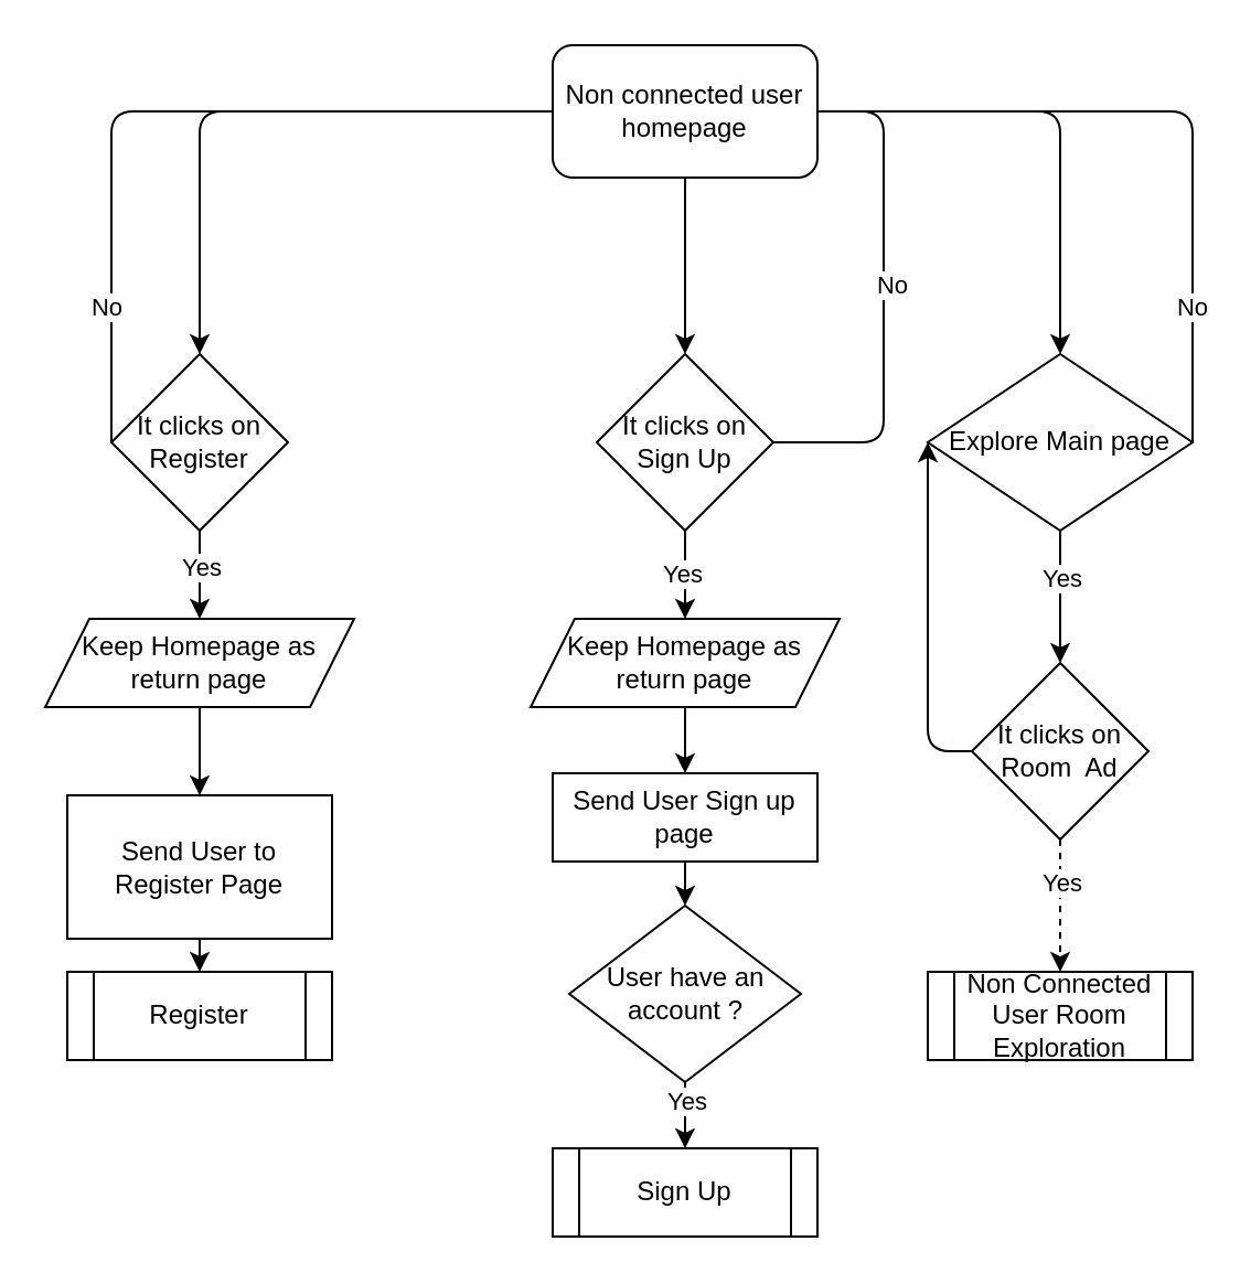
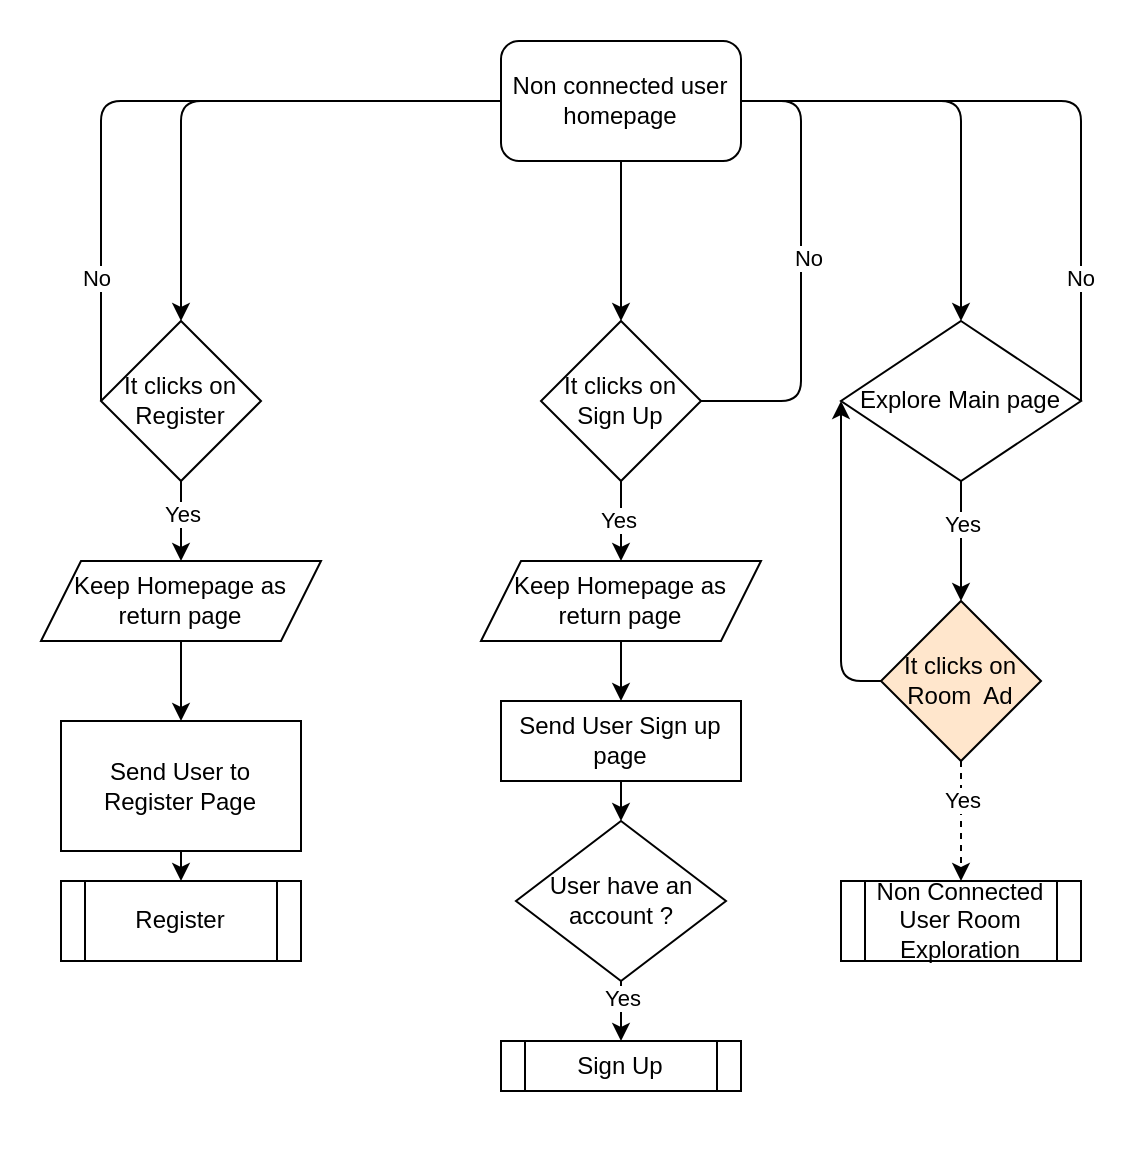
- <mxCell id="31" value="It clicks on Room&amp;nbsp; Ad" style="rhombus;whiteSpace=wrap;html=1;" vertex="1" parent="1"><mxGeometry x="440" y="300" width="80" height="80" as="geometry" /></mxCell>
+ <mxCell id="31" value="It clicks on Room&amp;nbsp; Ad" style="rhombus;whiteSpace=wrap;html=1;fillColor=#ffe6cc;" vertex="1" parent="1"><mxGeometry x="440" y="300" width="80" height="80" as="geometry" /></mxCell>
- <mxCell id="27" value="Sign Up" style="shape=process;whiteSpace=wrap;html=1;backgroundOutline=1;" vertex="1" parent="1"><mxGeometry x="250" y="520" width="120" height="40" as="geometry" /></mxCell>
+ <mxCell id="27" value="Sign Up" style="shape=process;whiteSpace=wrap;html=1;backgroundOutline=1;" vertex="1" parent="1"><mxGeometry x="250" y="520" width="120" height="25" as="geometry" /></mxCell>
